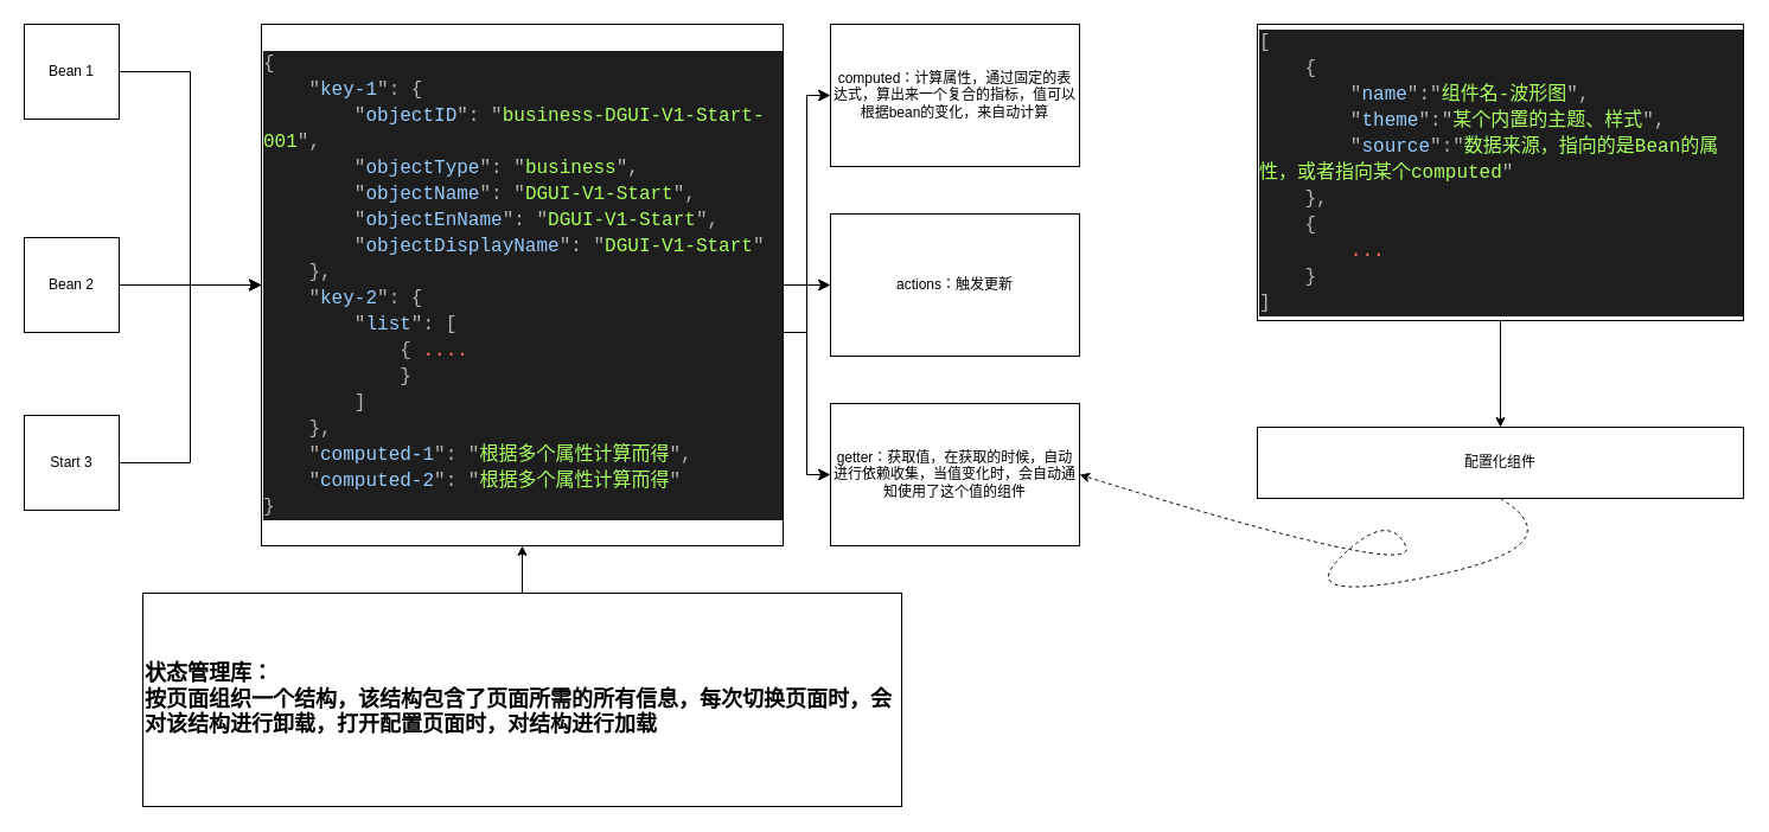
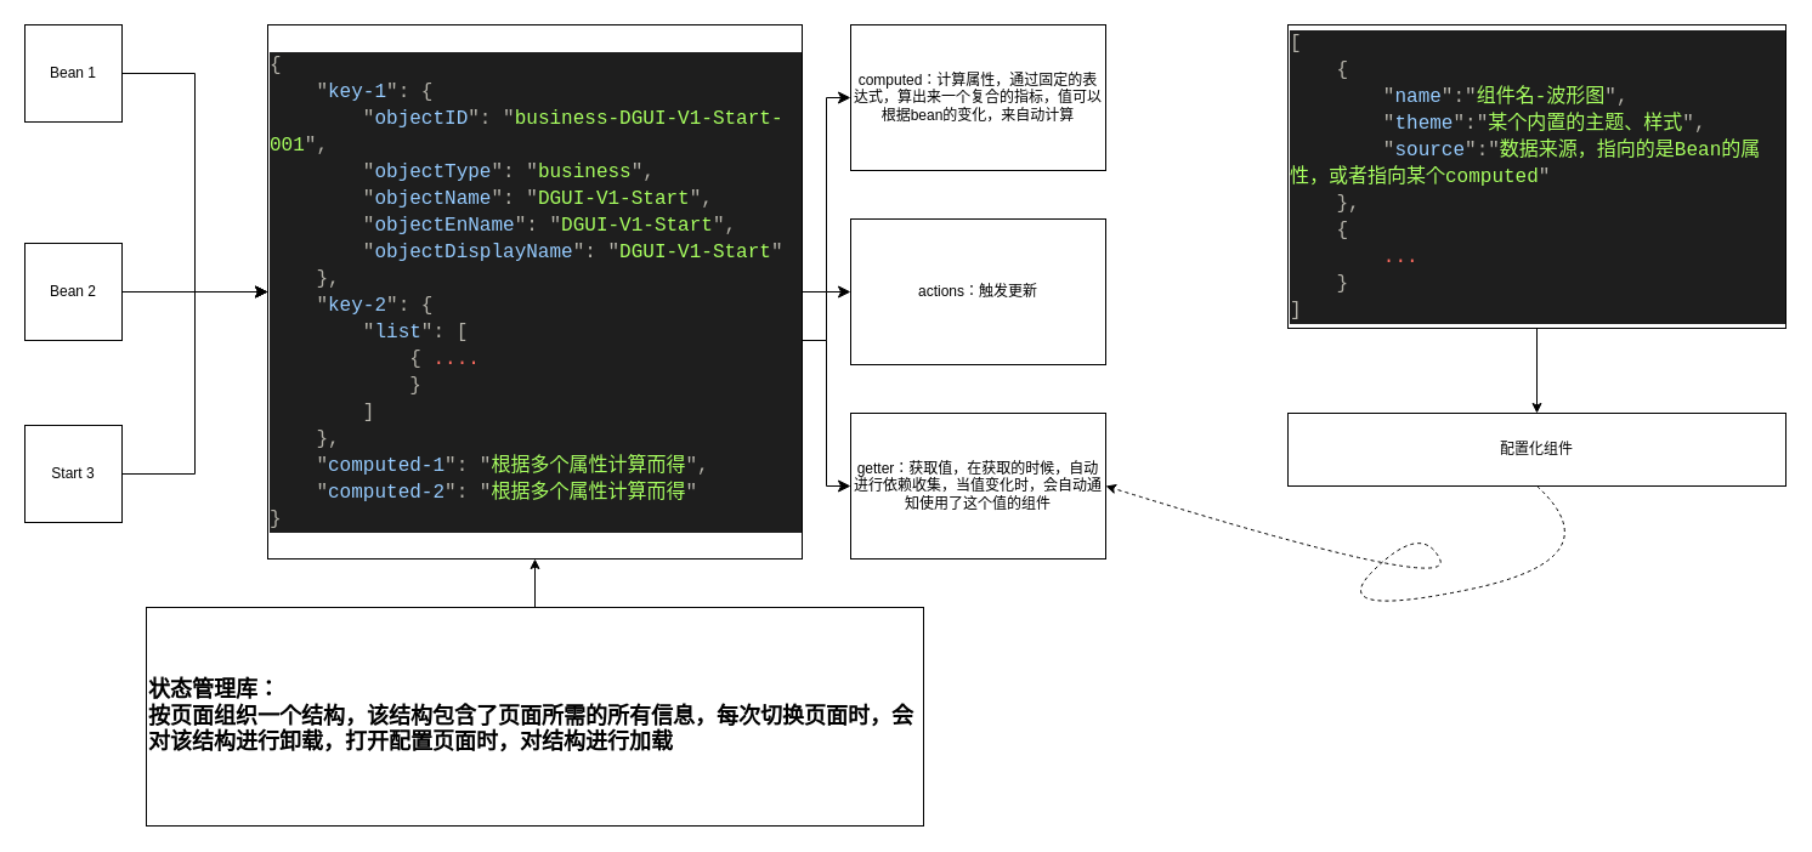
- <mxCell id="9" value="配置化组件" style="rounded=0;whiteSpace=wrap;html=1;" vertex="1" parent="1"><mxGeometry x="1060" y="360" width="410" height="60" as="geometry" /></mxCell>
+ <mxCell id="9" value="配置化组件" style="rounded=0;whiteSpace=wrap;html=1;" vertex="1" parent="1"><mxGeometry x="1060" y="340" width="410" height="60" as="geometry" /></mxCell>
